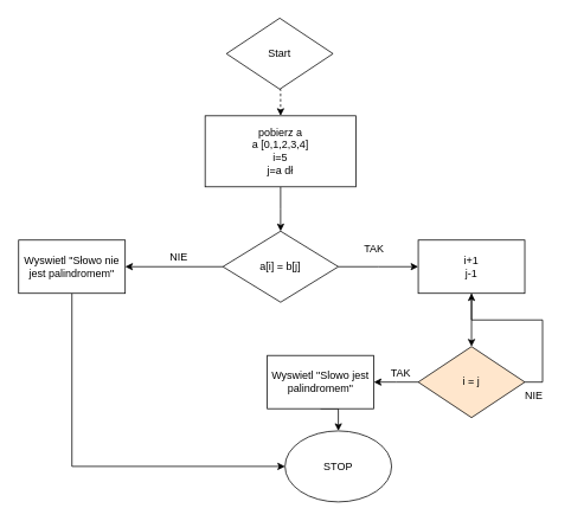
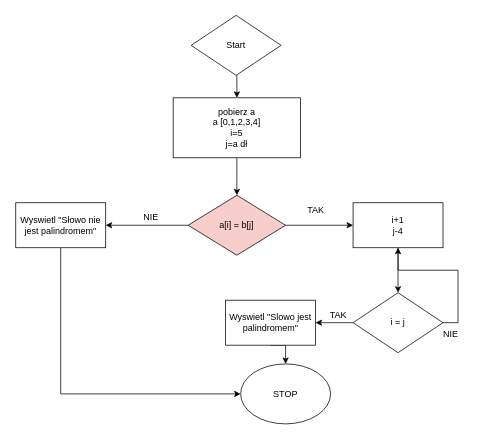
- <mxCell id="2" style="edgeStyle=orthogonalEdgeStyle;rounded=0;orthogonalLoop=1;jettySize=auto;html=1;exitX=0.5;exitY=1;exitDx=0;exitDy=0;entryX=0.5;entryY=0;entryDx=0;entryDy=0;dashed=1;" edge="1" parent="1" source="3" target="5"><mxGeometry relative="1" as="geometry" /></mxCell>
+ <mxCell id="2" style="edgeStyle=orthogonalEdgeStyle;rounded=0;orthogonalLoop=1;jettySize=auto;html=1;exitX=0.5;exitY=1;exitDx=0;exitDy=0;entryX=0.5;entryY=0;entryDx=0;entryDy=0;" edge="1" parent="1" source="3" target="5"><mxGeometry relative="1" as="geometry" /></mxCell>
- <mxCell id="10" value="a[i] = b[j]" style="rhombus;whiteSpace=wrap;html=1;" vertex="1" parent="1"><mxGeometry x="250" y="260" width="130" height="80" as="geometry" /></mxCell>
+ <mxCell id="10" value="a[i] = b[j]" style="rhombus;whiteSpace=wrap;html=1;fillColor=#f8cecc;" vertex="1" parent="1"><mxGeometry x="250" y="260" width="130" height="80" as="geometry" /></mxCell>
- <mxCell id="14" value="i+1&lt;br&gt;j-1" style="rounded=0;whiteSpace=wrap;html=1;" vertex="1" parent="1"><mxGeometry x="470" y="270" width="120" height="60" as="geometry" /></mxCell>
+ <mxCell id="14" value="i+1&lt;br&gt;j-4" style="rounded=0;whiteSpace=wrap;html=1;" vertex="1" parent="1"><mxGeometry x="470" y="270" width="120" height="60" as="geometry" /></mxCell>
- <mxCell id="17" value="i = j" style="rhombus;whiteSpace=wrap;html=1;fillColor=#ffe6cc;" vertex="1" parent="1"><mxGeometry x="470" y="390" width="120" height="80" as="geometry" /></mxCell>
+ <mxCell id="17" value="i = j" style="rhombus;whiteSpace=wrap;html=1;" vertex="1" parent="1"><mxGeometry x="470" y="390" width="120" height="80" as="geometry" /></mxCell>
